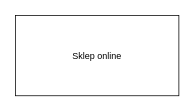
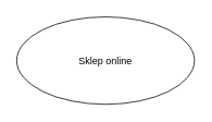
- <mxCell id="2" value="Sklep online" style="rounded=0;whiteSpace=wrap;html=1;" parent="1" vertex="1"><mxGeometry x="20" y="20" width="218" height="107" as="geometry" /></mxCell>
+ <mxCell id="2" value="Sklep online" style="ellipse;whiteSpace=wrap;html=1;" parent="1" vertex="1"><mxGeometry x="20" y="20" width="218" height="107" as="geometry" /></mxCell>
